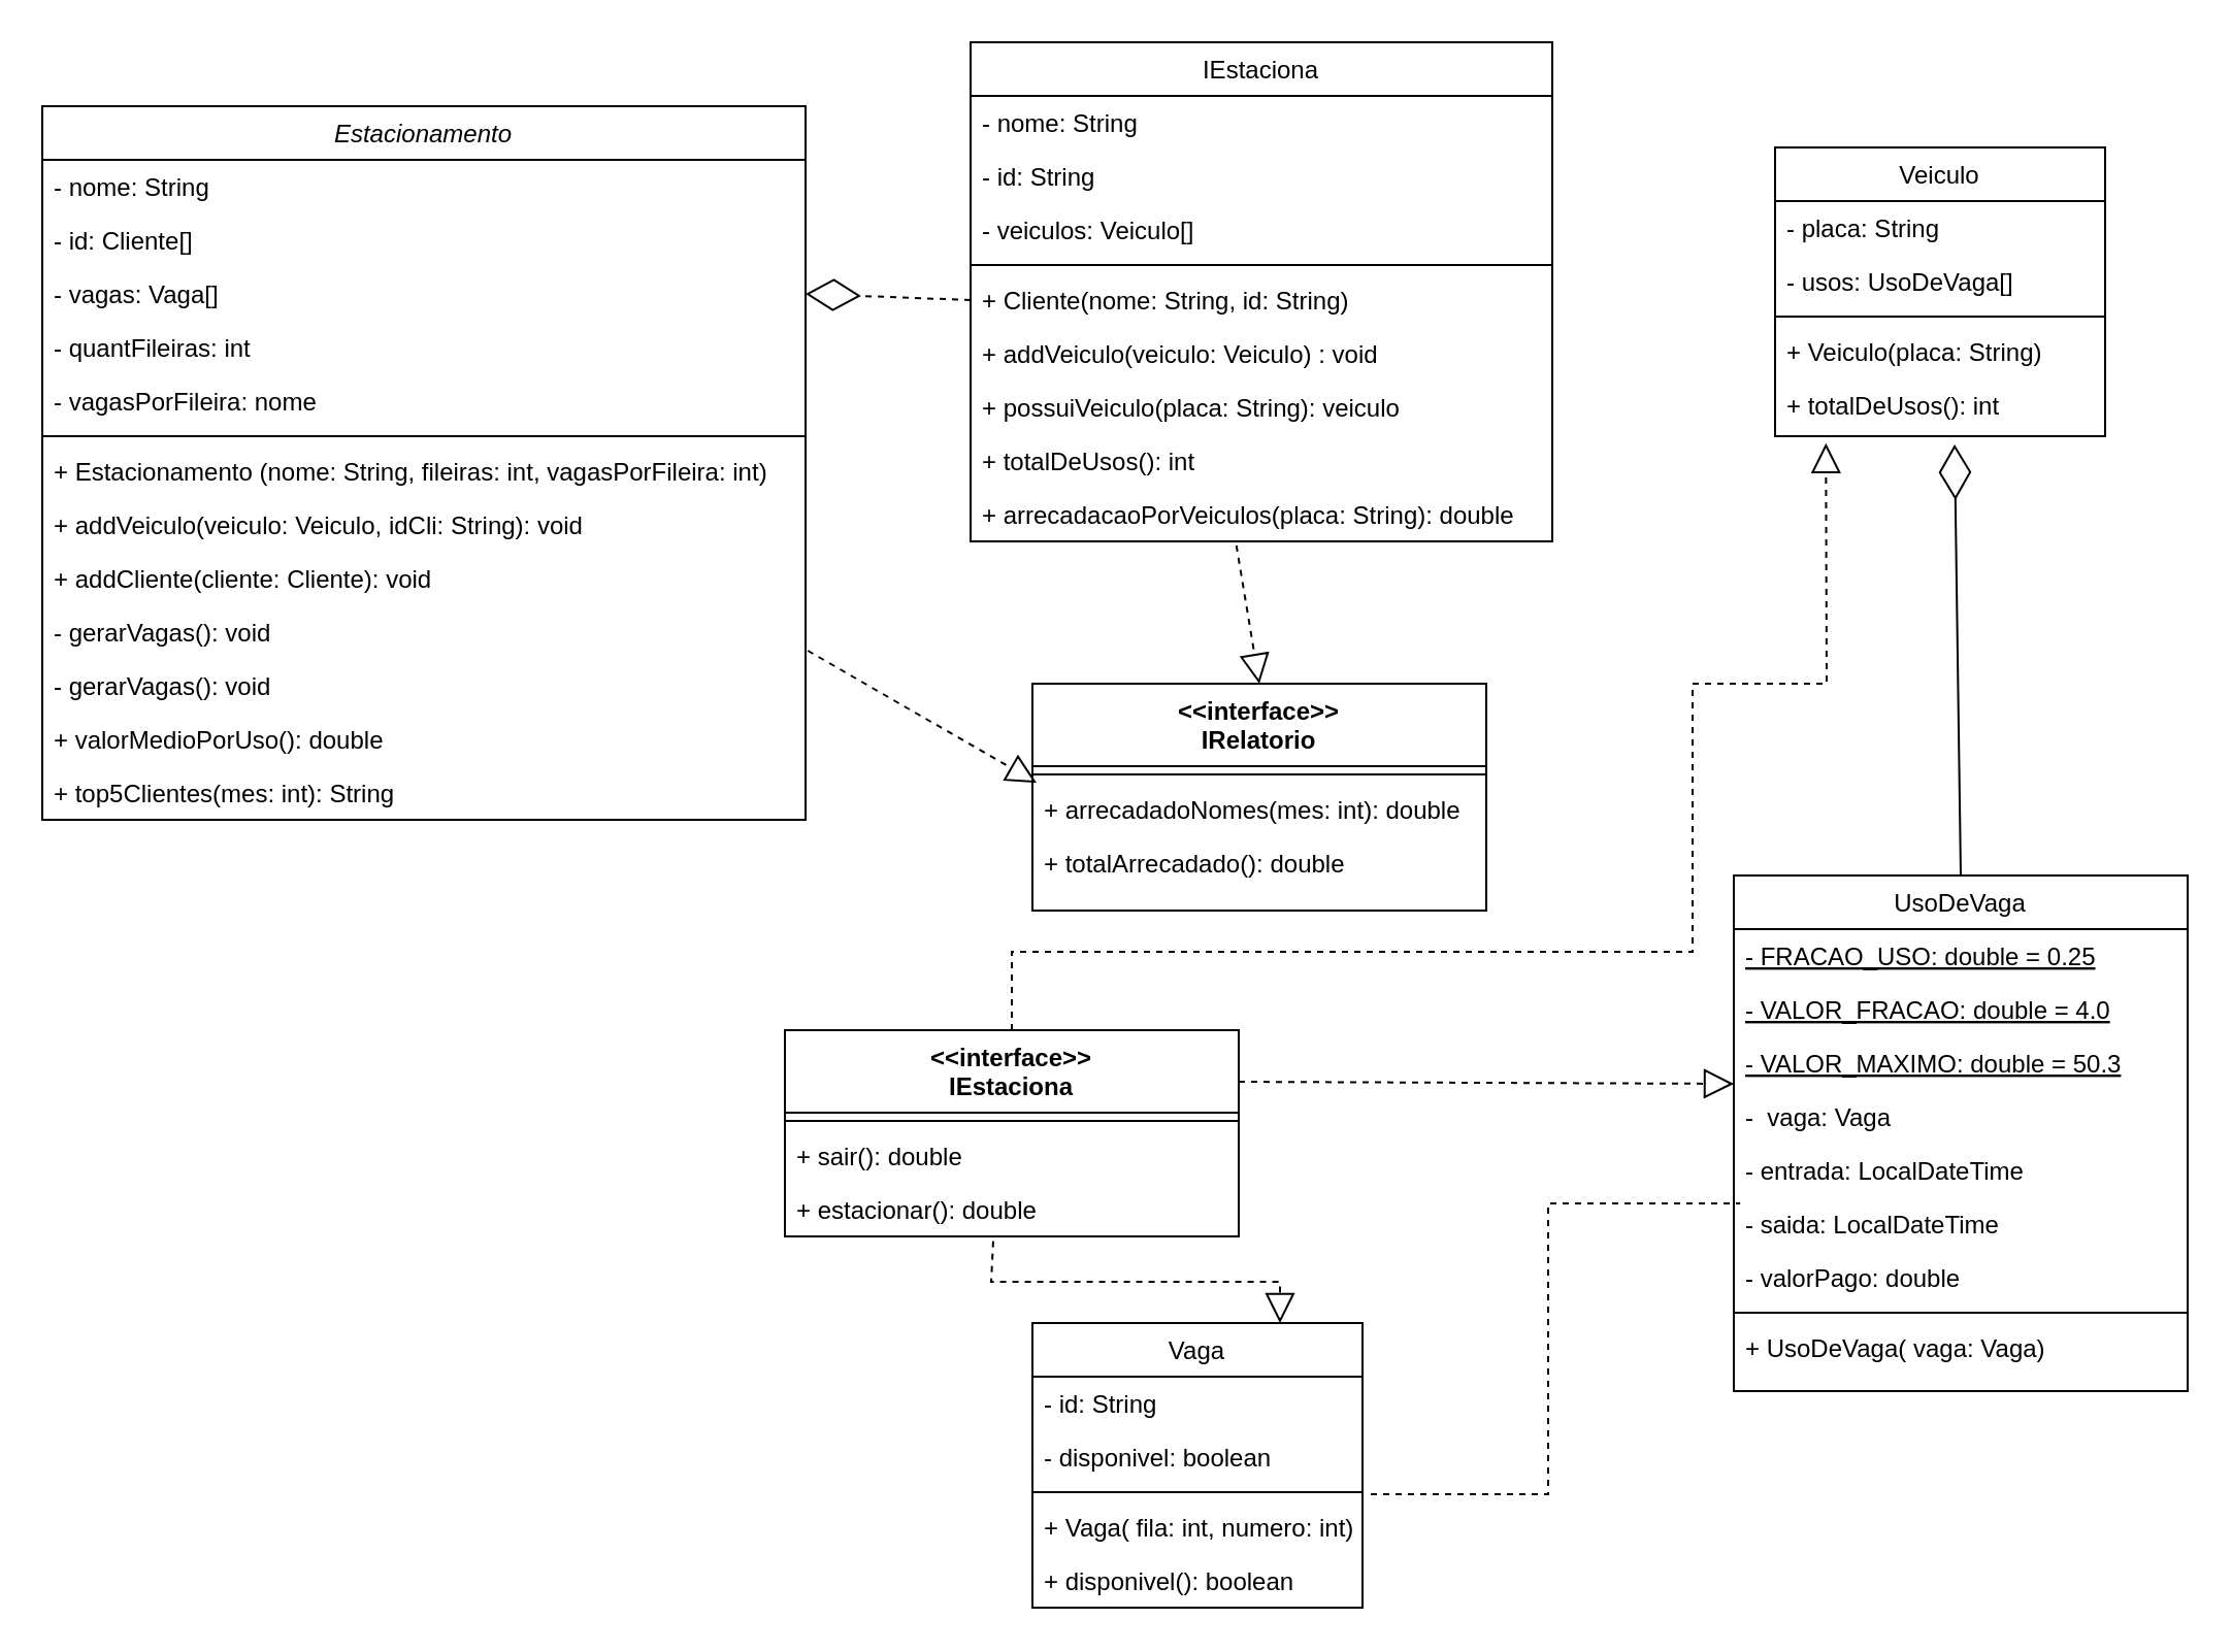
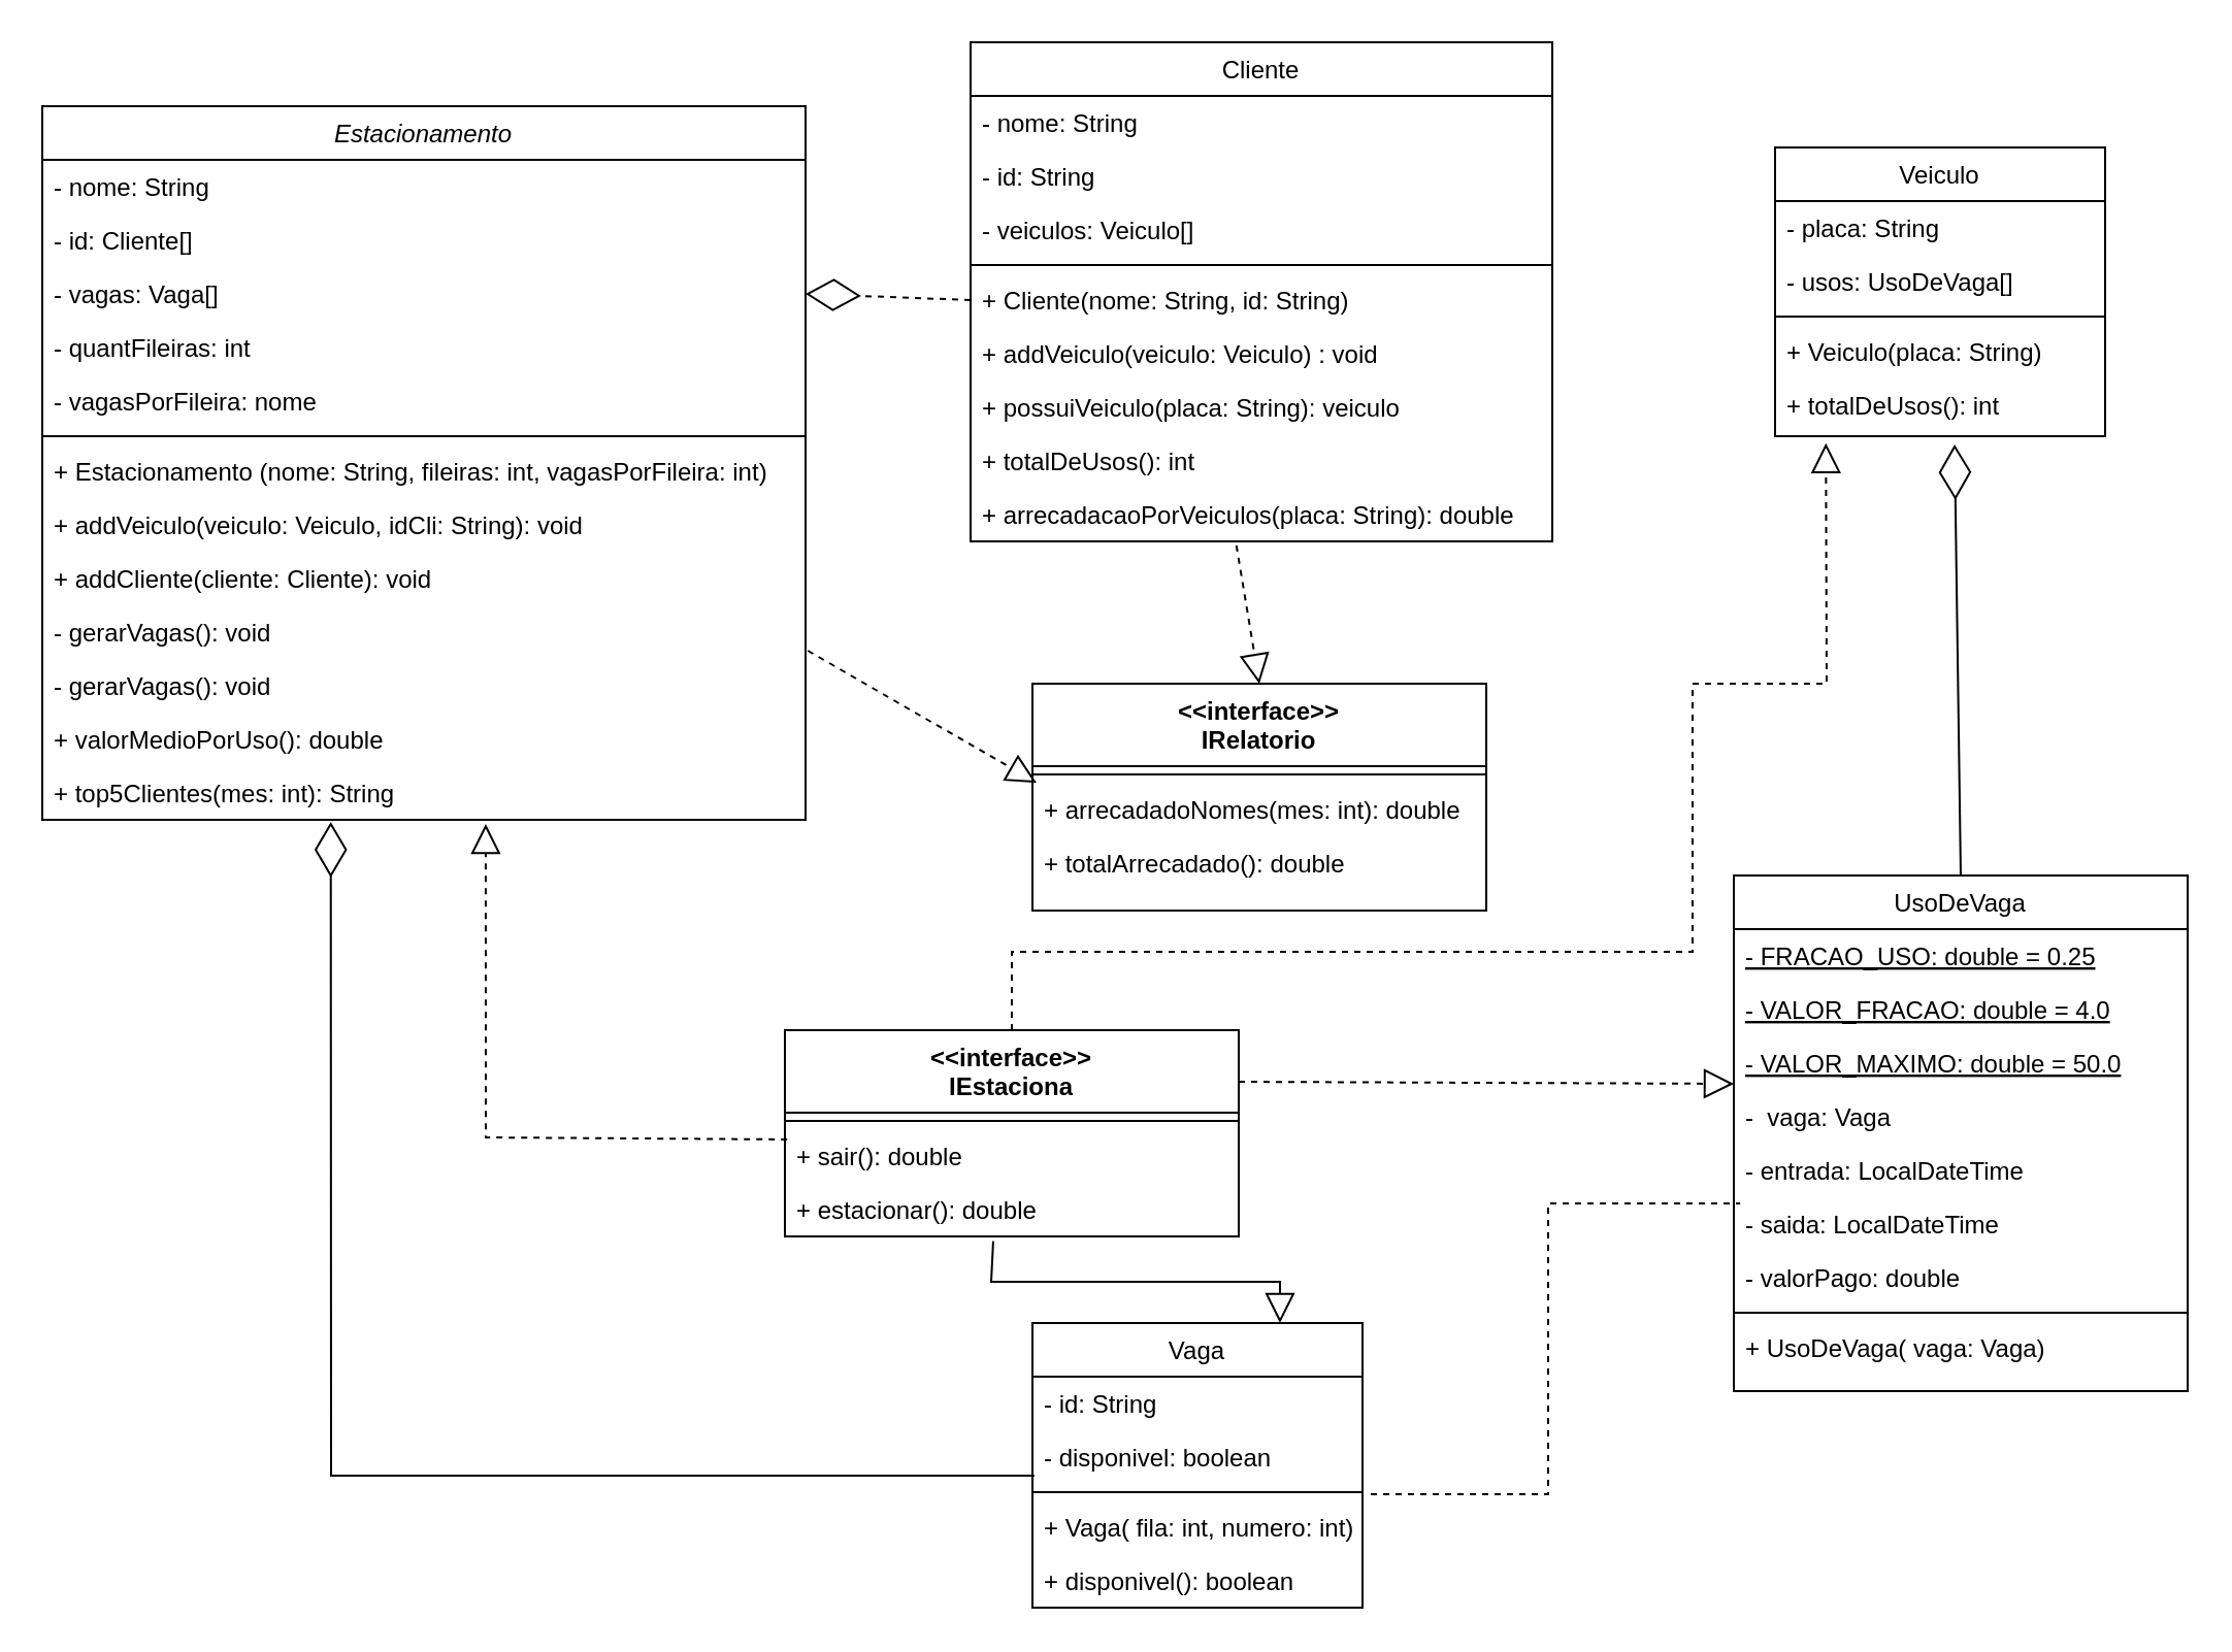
- <mxCell id="22" value="IEstaciona" style="swimlane;fontStyle=0;align=center;verticalAlign=top;childLayout=stackLayout;horizontal=1;startSize=26;horizontalStack=0;resizeParent=1;resizeLast=0;collapsible=1;marginBottom=0;rounded=0;shadow=0;strokeWidth=1;" parent="1" vertex="1"><mxGeometry x="470" y="20" width="282" height="242" as="geometry"><mxRectangle x="550" y="140" width="160" height="26" as="alternateBounds" /></mxGeometry></mxCell>
+ <mxCell id="22" value="Cliente" style="swimlane;fontStyle=0;align=center;verticalAlign=top;childLayout=stackLayout;horizontal=1;startSize=26;horizontalStack=0;resizeParent=1;resizeLast=0;collapsible=1;marginBottom=0;rounded=0;shadow=0;strokeWidth=1;" parent="1" vertex="1"><mxGeometry x="470" y="20" width="282" height="242" as="geometry"><mxRectangle x="550" y="140" width="160" height="26" as="alternateBounds" /></mxGeometry></mxCell>
- <mxCell id="41" value="- VALOR_MAXIMO: double = 50.3" style="text;align=left;verticalAlign=top;spacingLeft=4;spacingRight=4;overflow=hidden;rotatable=0;points=[[0,0.5],[1,0.5]];portConstraint=eastwest;rounded=0;shadow=0;html=0;fontStyle=4" vertex="1" parent="38"><mxGeometry y="78" width="220" height="26" as="geometry" /></mxCell>
+ <mxCell id="41" value="- VALOR_MAXIMO: double = 50.0" style="text;align=left;verticalAlign=top;spacingLeft=4;spacingRight=4;overflow=hidden;rotatable=0;points=[[0,0.5],[1,0.5]];portConstraint=eastwest;rounded=0;shadow=0;html=0;fontStyle=4" vertex="1" parent="38"><mxGeometry y="78" width="220" height="26" as="geometry" /></mxCell>
+ <mxCell id="62" value="" style="endArrow=block;dashed=1;endFill=0;endSize=12;html=1;rounded=0;entryX=0.581;entryY=1.077;entryDx=0;entryDy=0;entryPerimeter=0;exitX=0.005;exitY=0.192;exitDx=0;exitDy=0;exitPerimeter=0;" edge="1" parent="1" source="54" target="15"><mxGeometry width="160" relative="1" as="geometry"><mxPoint x="470" y="551" as="sourcePoint" /><mxPoint x="660" y="381" as="targetPoint" /><Array as="points"><mxPoint x="235" y="551" /></Array></mxGeometry></mxCell>
- <mxCell id="63" value="" style="endArrow=block;dashed=1;endFill=0;endSize=12;html=1;rounded=0;entryX=0.75;entryY=0;entryDx=0;entryDy=0;exitX=0.459;exitY=1.089;exitDx=0;exitDy=0;exitPerimeter=0;" edge="1" parent="1" source="55" target="16"><mxGeometry width="160" relative="1" as="geometry"><mxPoint x="620" y="601" as="sourcePoint" /><mxPoint x="780" y="601" as="targetPoint" /><Array as="points"><mxPoint x="480" y="621" /><mxPoint x="620" y="621" /></Array></mxGeometry></mxCell>
+ <mxCell id="63" value="" style="endArrow=block;dashed=0;endFill=0;endSize=12;html=1;rounded=0;entryX=0.75;entryY=0;entryDx=0;entryDy=0;exitX=0.459;exitY=1.089;exitDx=0;exitDy=0;exitPerimeter=0;" edge="1" parent="1" source="55" target="16"><mxGeometry width="160" relative="1" as="geometry"><mxPoint x="620" y="601" as="sourcePoint" /><mxPoint x="780" y="601" as="targetPoint" /><Array as="points"><mxPoint x="480" y="621" /><mxPoint x="620" y="621" /></Array></mxGeometry></mxCell>
+ <mxCell id="59" value="" style="endArrow=diamondThin;endFill=0;endSize=24;html=1;rounded=0;entryX=0.378;entryY=1.038;entryDx=0;entryDy=0;entryPerimeter=0;exitX=0.006;exitY=0.846;exitDx=0;exitDy=0;exitPerimeter=0;" edge="1" parent="1" source="18" target="15"><mxGeometry width="160" relative="1" as="geometry"><mxPoint x="600" y="591" as="sourcePoint" /><mxPoint x="760" y="591" as="targetPoint" /><Array as="points"><mxPoint x="160" y="715" /></Array></mxGeometry></mxCell>
